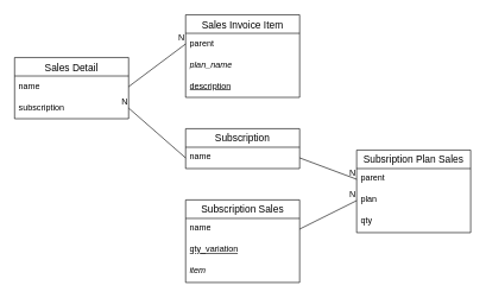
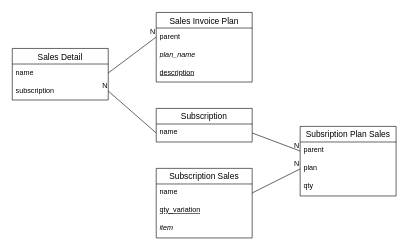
- <mxCell id="5" value="Sales Invoice Item" style="swimlane;fontStyle=0;childLayout=stackLayout;horizontal=1;startSize=26;horizontalStack=0;resizeParent=1;resizeParentMax=0;resizeLast=0;collapsible=1;marginBottom=0;align=center;fontSize=14;" parent="1" vertex="1"><mxGeometry x="260" y="20" width="160" height="116" as="geometry" /></mxCell>
+ <mxCell id="5" value="Sales Invoice Plan" style="swimlane;fontStyle=0;childLayout=stackLayout;horizontal=1;startSize=26;horizontalStack=0;resizeParent=1;resizeParentMax=0;resizeLast=0;collapsible=1;marginBottom=0;align=center;fontSize=14;" parent="1" vertex="1"><mxGeometry x="260" y="20" width="160" height="116" as="geometry" /></mxCell>
